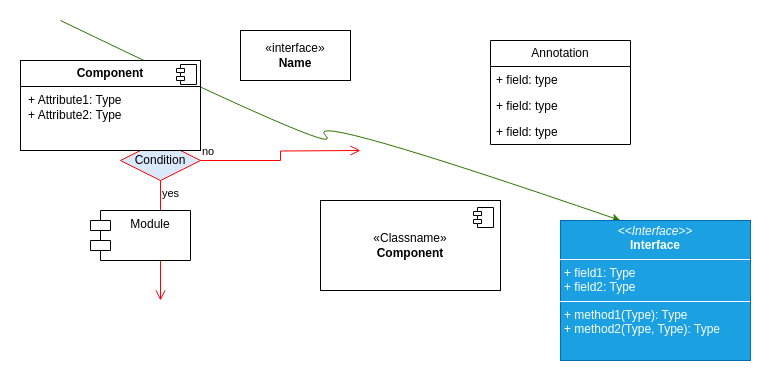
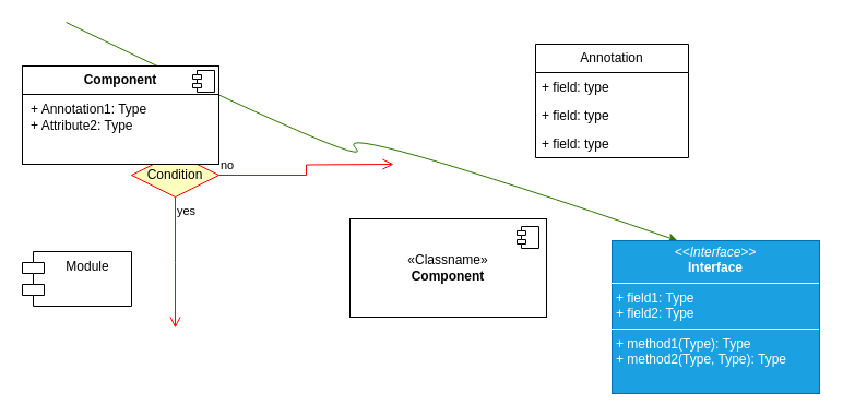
- <mxCell id="10" value="&amp;laquo;interface&amp;raquo;&lt;br&gt;&lt;b&gt;Name&lt;/b&gt;" style="html=1;whiteSpace=wrap;" vertex="1" parent="1"><mxGeometry x="240" y="30" width="110" height="50" as="geometry" /></mxCell>
- <mxCell id="14" value="&lt;p style=&quot;margin:0px;margin-top:6px;text-align:center;&quot;&gt;&lt;b&gt;Component&lt;/b&gt;&lt;/p&gt;&lt;hr size=&quot;1&quot; style=&quot;border-style:solid;&quot;/&gt;&lt;p style=&quot;margin:0px;margin-left:8px;&quot;&gt;+ Attribute1: Type&lt;br/&gt;+ Attribute2: Type&lt;/p&gt;" style="align=left;overflow=fill;html=1;dropTarget=0;whiteSpace=wrap;" vertex="1" parent="1"><mxGeometry x="20" y="60" width="180" height="90" as="geometry" /></mxCell>
+ <mxCell id="14" value="&lt;p style=&quot;margin:0px;margin-top:6px;text-align:center;&quot;&gt;&lt;b&gt;Component&lt;/b&gt;&lt;/p&gt;&lt;hr size=&quot;1&quot; style=&quot;border-style:solid;&quot;/&gt;&lt;p style=&quot;margin:0px;margin-left:8px;&quot;&gt;+ Annotation1: Type&lt;br/&gt;+ Attribute2: Type&lt;/p&gt;" style="align=left;overflow=fill;html=1;dropTarget=0;whiteSpace=wrap;" vertex="1" parent="1"><mxGeometry x="20" y="60" width="180" height="90" as="geometry" /></mxCell>
- <mxCell id="3" value="Condition" style="rhombus;whiteSpace=wrap;html=1;fontColor=#000000;fillColor=#dae8fc;strokeColor=#ff0000;" vertex="1" parent="1"><mxGeometry x="120" y="140" width="80" height="40" as="geometry" /></mxCell>
+ <mxCell id="3" value="Condition" style="rhombus;whiteSpace=wrap;html=1;fontColor=#000000;fillColor=#ffffc0;strokeColor=#ff0000;" vertex="1" parent="1"><mxGeometry x="120" y="140" width="80" height="40" as="geometry" /></mxCell>
- <mxCell id="13" value="Module" style="shape=module;align=left;spacingLeft=20;align=center;verticalAlign=top;whiteSpace=wrap;html=1;" vertex="1" parent="1"><mxGeometry x="90" y="210" width="100" height="50" as="geometry" /></mxCell>
+ <mxCell id="13" value="Module" style="shape=module;align=left;spacingLeft=20;align=center;verticalAlign=top;whiteSpace=wrap;html=1;" vertex="1" parent="1"><mxGeometry x="20" y="230" width="100" height="50" as="geometry" /></mxCell>
